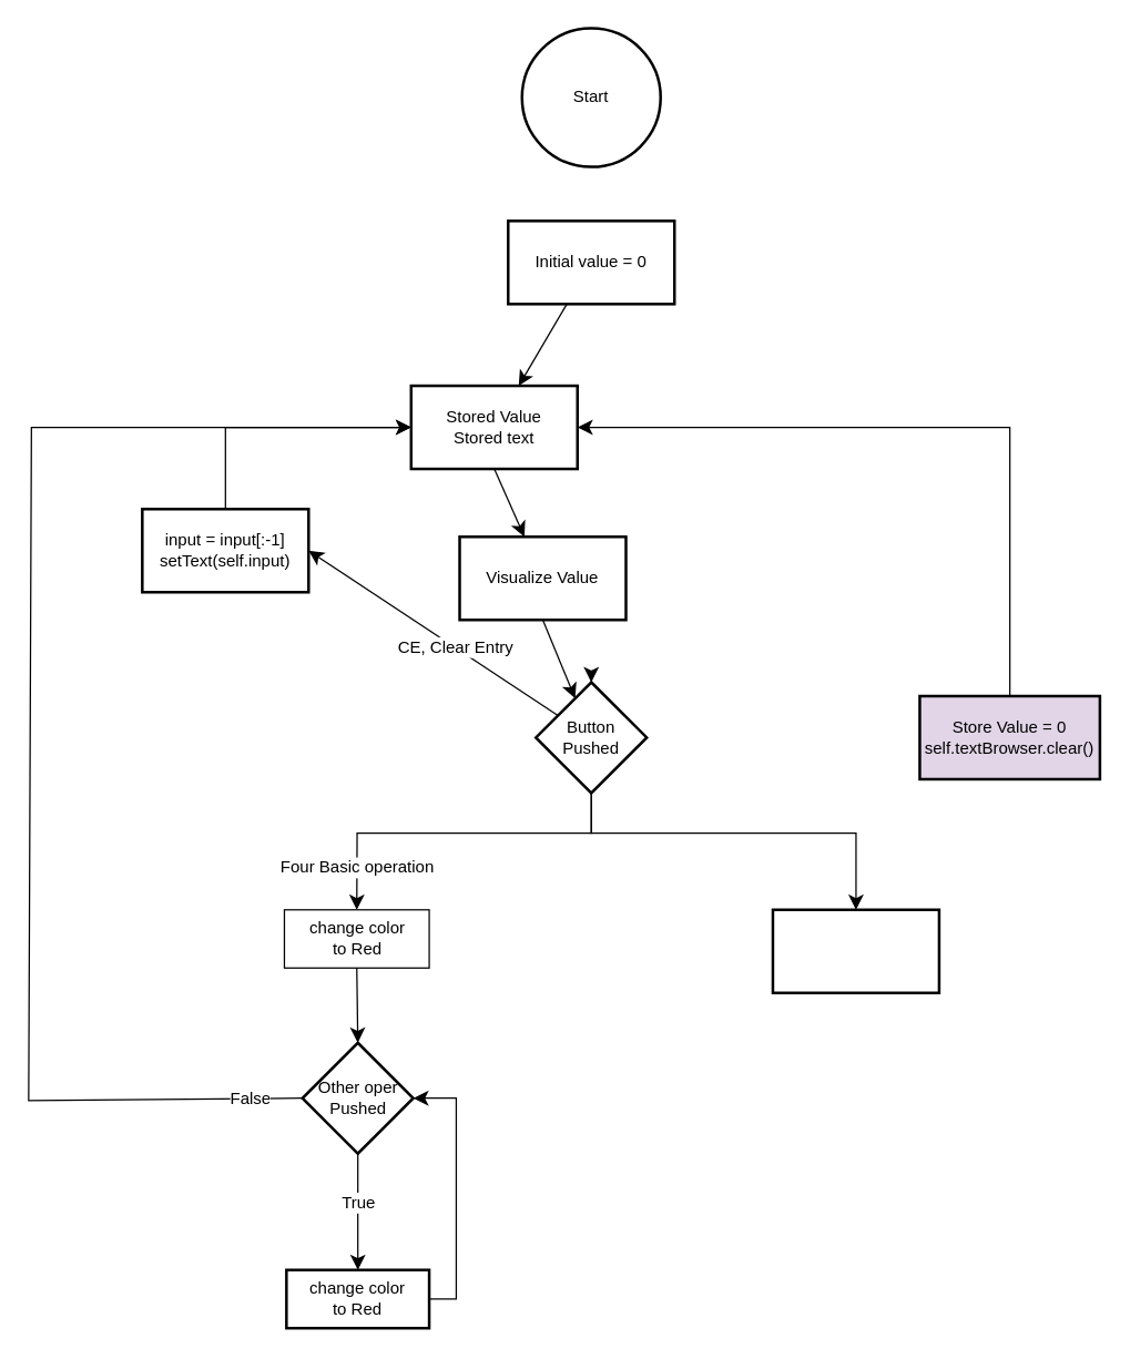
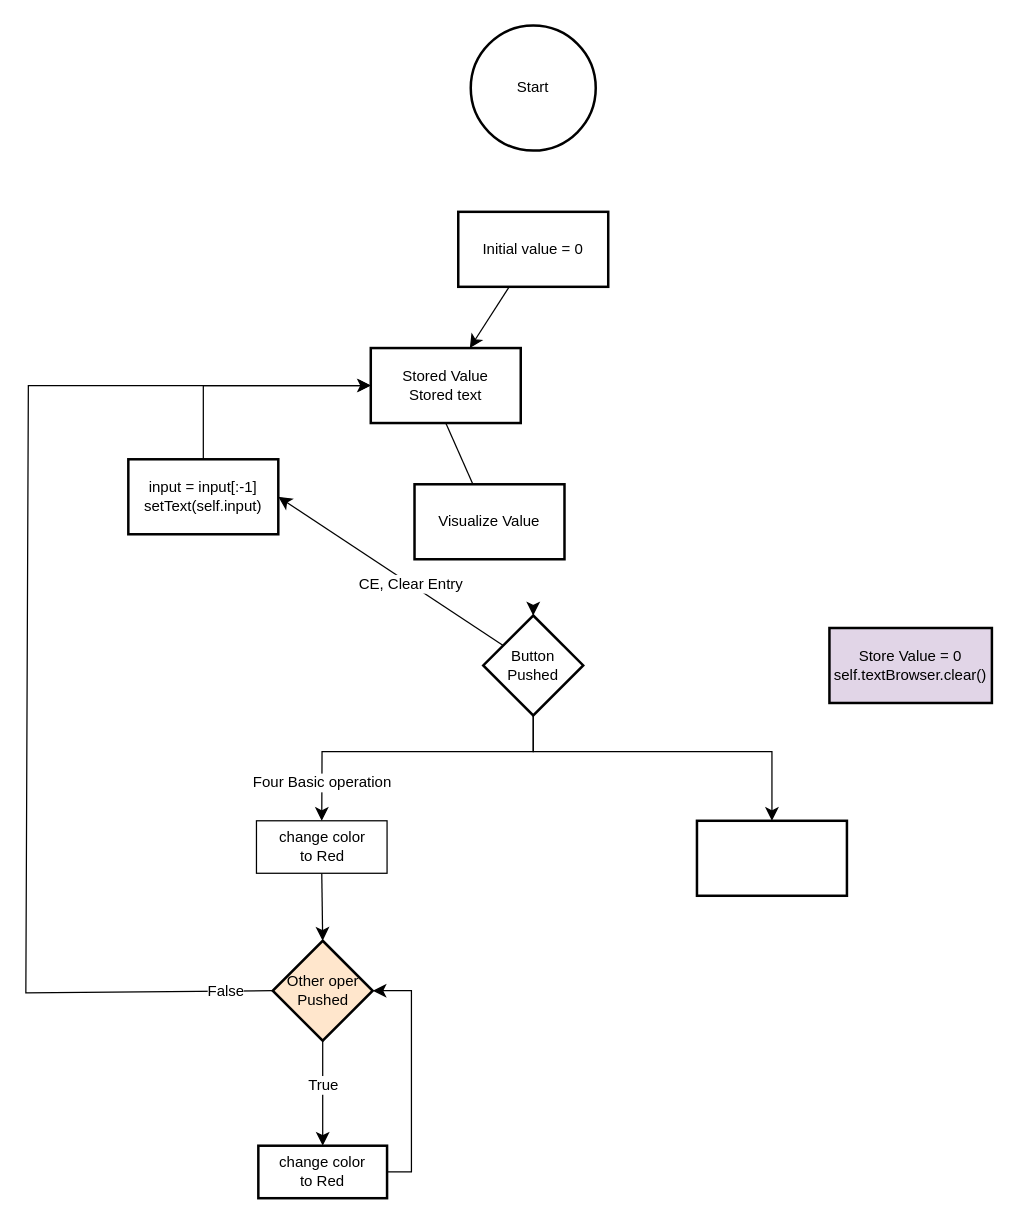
- <mxCell id="6" value="Initial value&amp;nbsp;&lt;span style=&quot;background-color: initial;&quot;&gt;= 0&lt;/span&gt;" style="whiteSpace=wrap;html=1;strokeWidth=2;" vertex="1" parent="1"><mxGeometry x="366" y="159" width="120" height="60" as="geometry" /></mxCell>
+ <mxCell id="6" value="Initial value&amp;nbsp;&lt;span style=&quot;background-color: initial;&quot;&gt;= 0&lt;/span&gt;" style="whiteSpace=wrap;html=1;strokeWidth=2;" vertex="1" parent="1"><mxGeometry x="366" y="169" width="120" height="60" as="geometry" /></mxCell>
- <mxCell id="18" style="edgeStyle=none;curved=0;rounded=0;orthogonalLoop=1;jettySize=auto;html=1;exitX=0;exitY=0.5;exitDx=0;exitDy=0;entryX=0;entryY=0.5;entryDx=0;entryDy=0;fontSize=12;startSize=8;endSize=8;" edge="1" parent="1" source="20" target="15"><mxGeometry relative="1" as="geometry"><Array as="points"><mxPoint x="20" y="794" /><mxPoint x="22" y="308" /></Array></mxGeometry></mxCell>
+ <mxCell id="18" style="edgeStyle=none;curved=0;rounded=0;orthogonalLoop=1;jettySize=auto;html=1;exitX=0;exitY=0.5;exitDx=0;exitDy=0;entryX=0;entryY=0.5;entryDx=0;entryDy=0;fontSize=12;startSize=8;endSize=8;endArrow=open;" edge="1" parent="1" source="20" target="15"><mxGeometry relative="1" as="geometry"><Array as="points"><mxPoint x="20" y="794" /><mxPoint x="22" y="308" /></Array></mxGeometry></mxCell>
- <mxCell id="25" style="edgeStyle=none;curved=0;rounded=0;orthogonalLoop=1;jettySize=auto;html=1;exitX=0.5;exitY=0;exitDx=0;exitDy=0;entryX=1;entryY=0.5;entryDx=0;entryDy=0;fontSize=12;startSize=8;endSize=8;" edge="1" parent="1" source="26" target="15"><mxGeometry relative="1" as="geometry"><Array as="points"><mxPoint x="728" y="308" /></Array></mxGeometry></mxCell>
- <mxCell id="4" value="" style="edgeStyle=none;curved=1;rounded=0;orthogonalLoop=1;jettySize=auto;html=1;fontSize=12;startSize=8;endSize=8;exitX=0.5;exitY=1;exitDx=0;exitDy=0;" edge="1" parent="1" source="15" target="14"><mxGeometry relative="1" as="geometry"><mxPoint x="426" y="361" as="sourcePoint" /></mxGeometry></mxCell>
+ <mxCell id="4" value="" style="edgeStyle=none;curved=1;rounded=0;orthogonalLoop=1;jettySize=auto;html=1;fontSize=12;startSize=8;endSize=8;exitX=0.5;exitY=1;exitDx=0;exitDy=0;endArrow=none;" edge="1" parent="1" source="15" target="14"><mxGeometry relative="1" as="geometry"><mxPoint x="426" y="361" as="sourcePoint" /></mxGeometry></mxCell>
- <mxCell id="13" value="" style="edgeStyle=none;curved=1;rounded=0;orthogonalLoop=1;jettySize=auto;html=1;fontSize=12;startSize=8;endSize=8;exitX=0.5;exitY=1;exitDx=0;exitDy=0;" edge="1" parent="1" source="14" target="12"><mxGeometry relative="1" as="geometry" /></mxCell>
- <mxCell id="20" value="&lt;div&gt;&lt;span style=&quot;background-color: initial;&quot;&gt;Other oper&lt;/span&gt;&lt;/div&gt;&lt;div&gt;&lt;span style=&quot;background-color: initial;&quot;&gt;Pushed&lt;/span&gt;&lt;/div&gt;" style="rhombus;whiteSpace=wrap;html=1;strokeWidth=2;" vertex="1" parent="1"><mxGeometry x="217.53" y="752.26" width="80" height="80" as="geometry" /></mxCell>
+ <mxCell id="20" value="&lt;div&gt;&lt;span style=&quot;background-color: initial;&quot;&gt;Other oper&lt;/span&gt;&lt;/div&gt;&lt;div&gt;&lt;span style=&quot;background-color: initial;&quot;&gt;Pushed&lt;/span&gt;&lt;/div&gt;" style="rhombus;whiteSpace=wrap;html=1;strokeWidth=2;fillColor=#ffe6cc;" vertex="1" parent="1"><mxGeometry x="217.53" y="752.26" width="80" height="80" as="geometry" /></mxCell>
